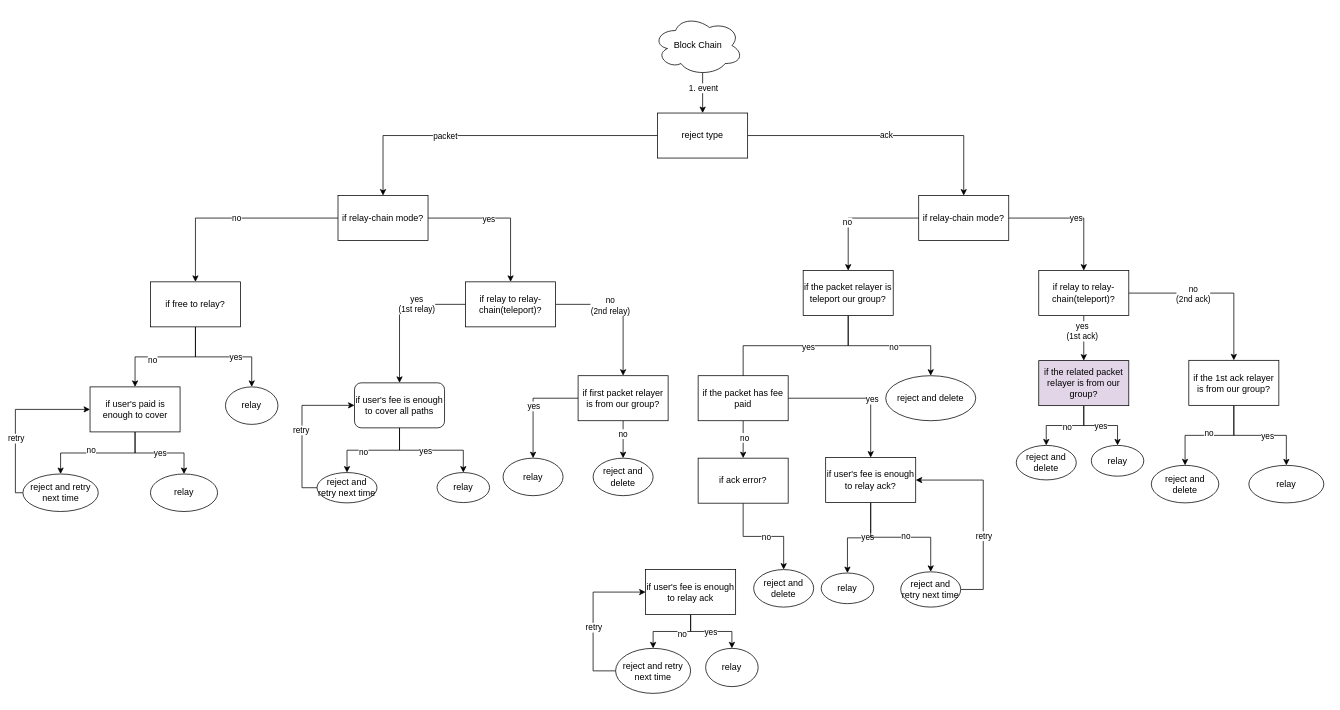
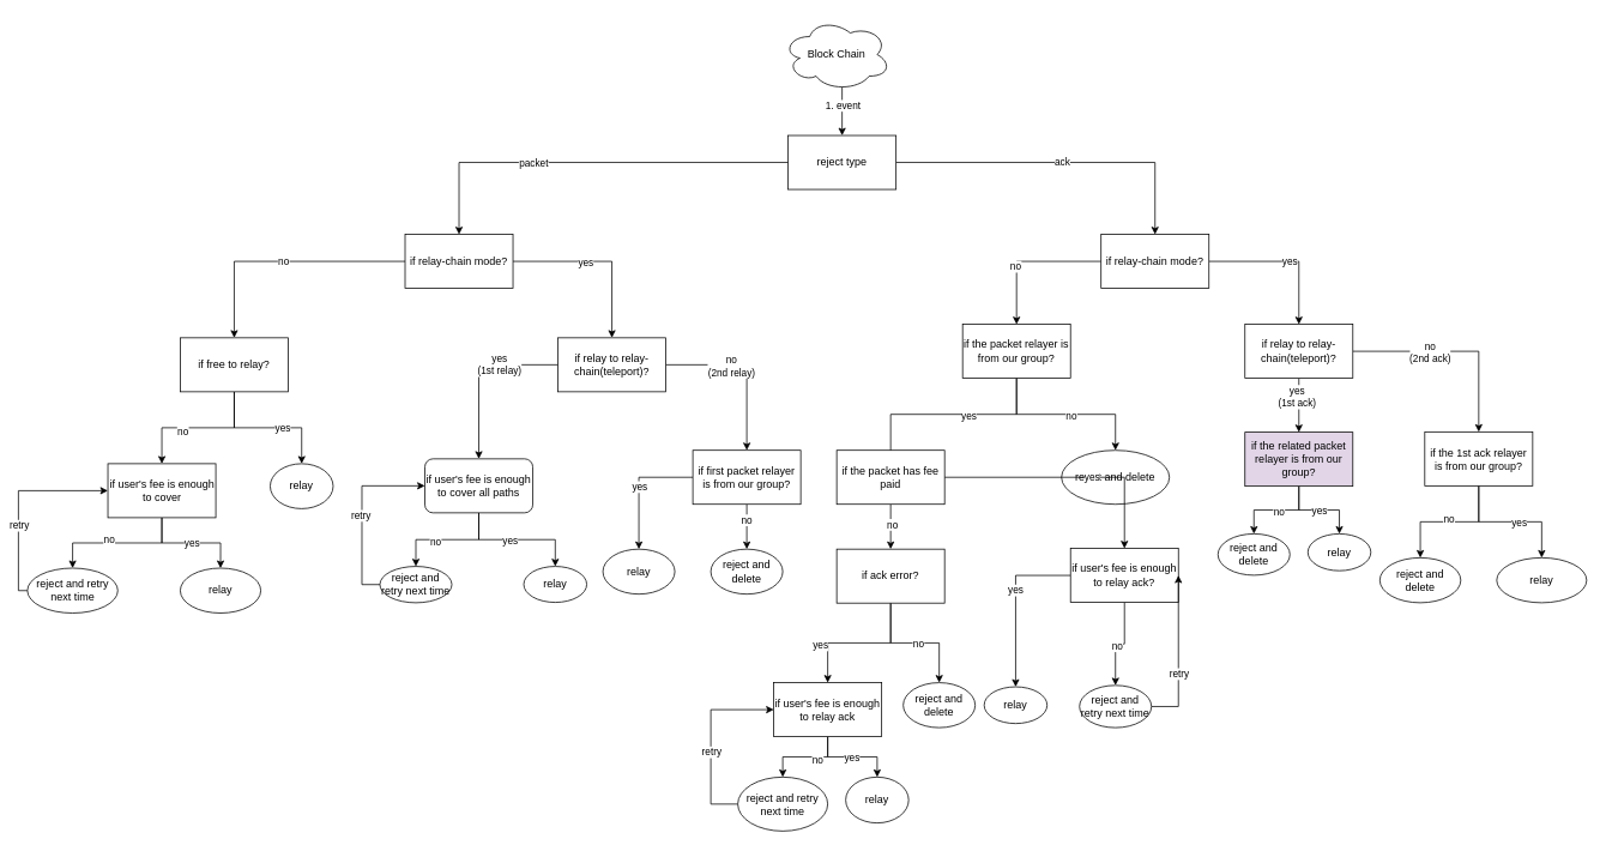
- <mxCell id="48" value="if the packet relayer is teleport our group?" style="whiteSpace=wrap;html=1;rounded=0;" vertex="1" parent="1"><mxGeometry x="1070" y="360" width="120" height="60" as="geometry" /></mxCell>
+ <mxCell id="48" value="if the packet relayer is from our group?" style="whiteSpace=wrap;html=1;rounded=0;" vertex="1" parent="1"><mxGeometry x="1070" y="360" width="120" height="60" as="geometry" /></mxCell>
- <mxCell id="33" value="if user's paid is enough to cover" style="rounded=0;whiteSpace=wrap;html=1;" vertex="1" parent="1"><mxGeometry x="119.5" y="515" width="120" height="60" as="geometry" /></mxCell>
+ <mxCell id="33" value="if user's fee is enough to cover" style="rounded=0;whiteSpace=wrap;html=1;" vertex="1" parent="1"><mxGeometry x="119.5" y="515" width="120" height="60" as="geometry" /></mxCell>
- <mxCell id="104" value="if user's fee is enough to relay ack?" style="rounded=0;whiteSpace=wrap;html=1;" vertex="1" parent="1"><mxGeometry x="1100" y="609.2" width="120" height="60" as="geometry" /></mxCell>
+ <mxCell id="104" value="if user's fee is enough to relay ack?" style="rounded=0;whiteSpace=wrap;html=1;" vertex="1" parent="1"><mxGeometry x="1190" y="609.2" width="120" height="60" as="geometry" /></mxCell>
+ <mxCell id="56" value="" style="edgeStyle=orthogonalEdgeStyle;rounded=0;orthogonalLoop=1;jettySize=auto;html=1;entryX=0.5;entryY=0;entryDx=0;entryDy=0;exitX=0.5;exitY=1;exitDx=0;exitDy=0;" edge="1" parent="1" source="58" target="64"><mxGeometry relative="1" as="geometry"><mxPoint x="1030" y="650" as="sourcePoint" /><mxPoint x="970" y="758.5" as="targetPoint" /></mxGeometry></mxCell>
+ <mxCell id="57" value="yes" style="edgeLabel;html=1;align=center;verticalAlign=middle;resizable=0;points=[];" vertex="1" connectable="0" parent="56"><mxGeometry x="-0.081" y="1" relative="1" as="geometry"><mxPoint x="-50" y="1" as="offset" /></mxGeometry></mxCell>
